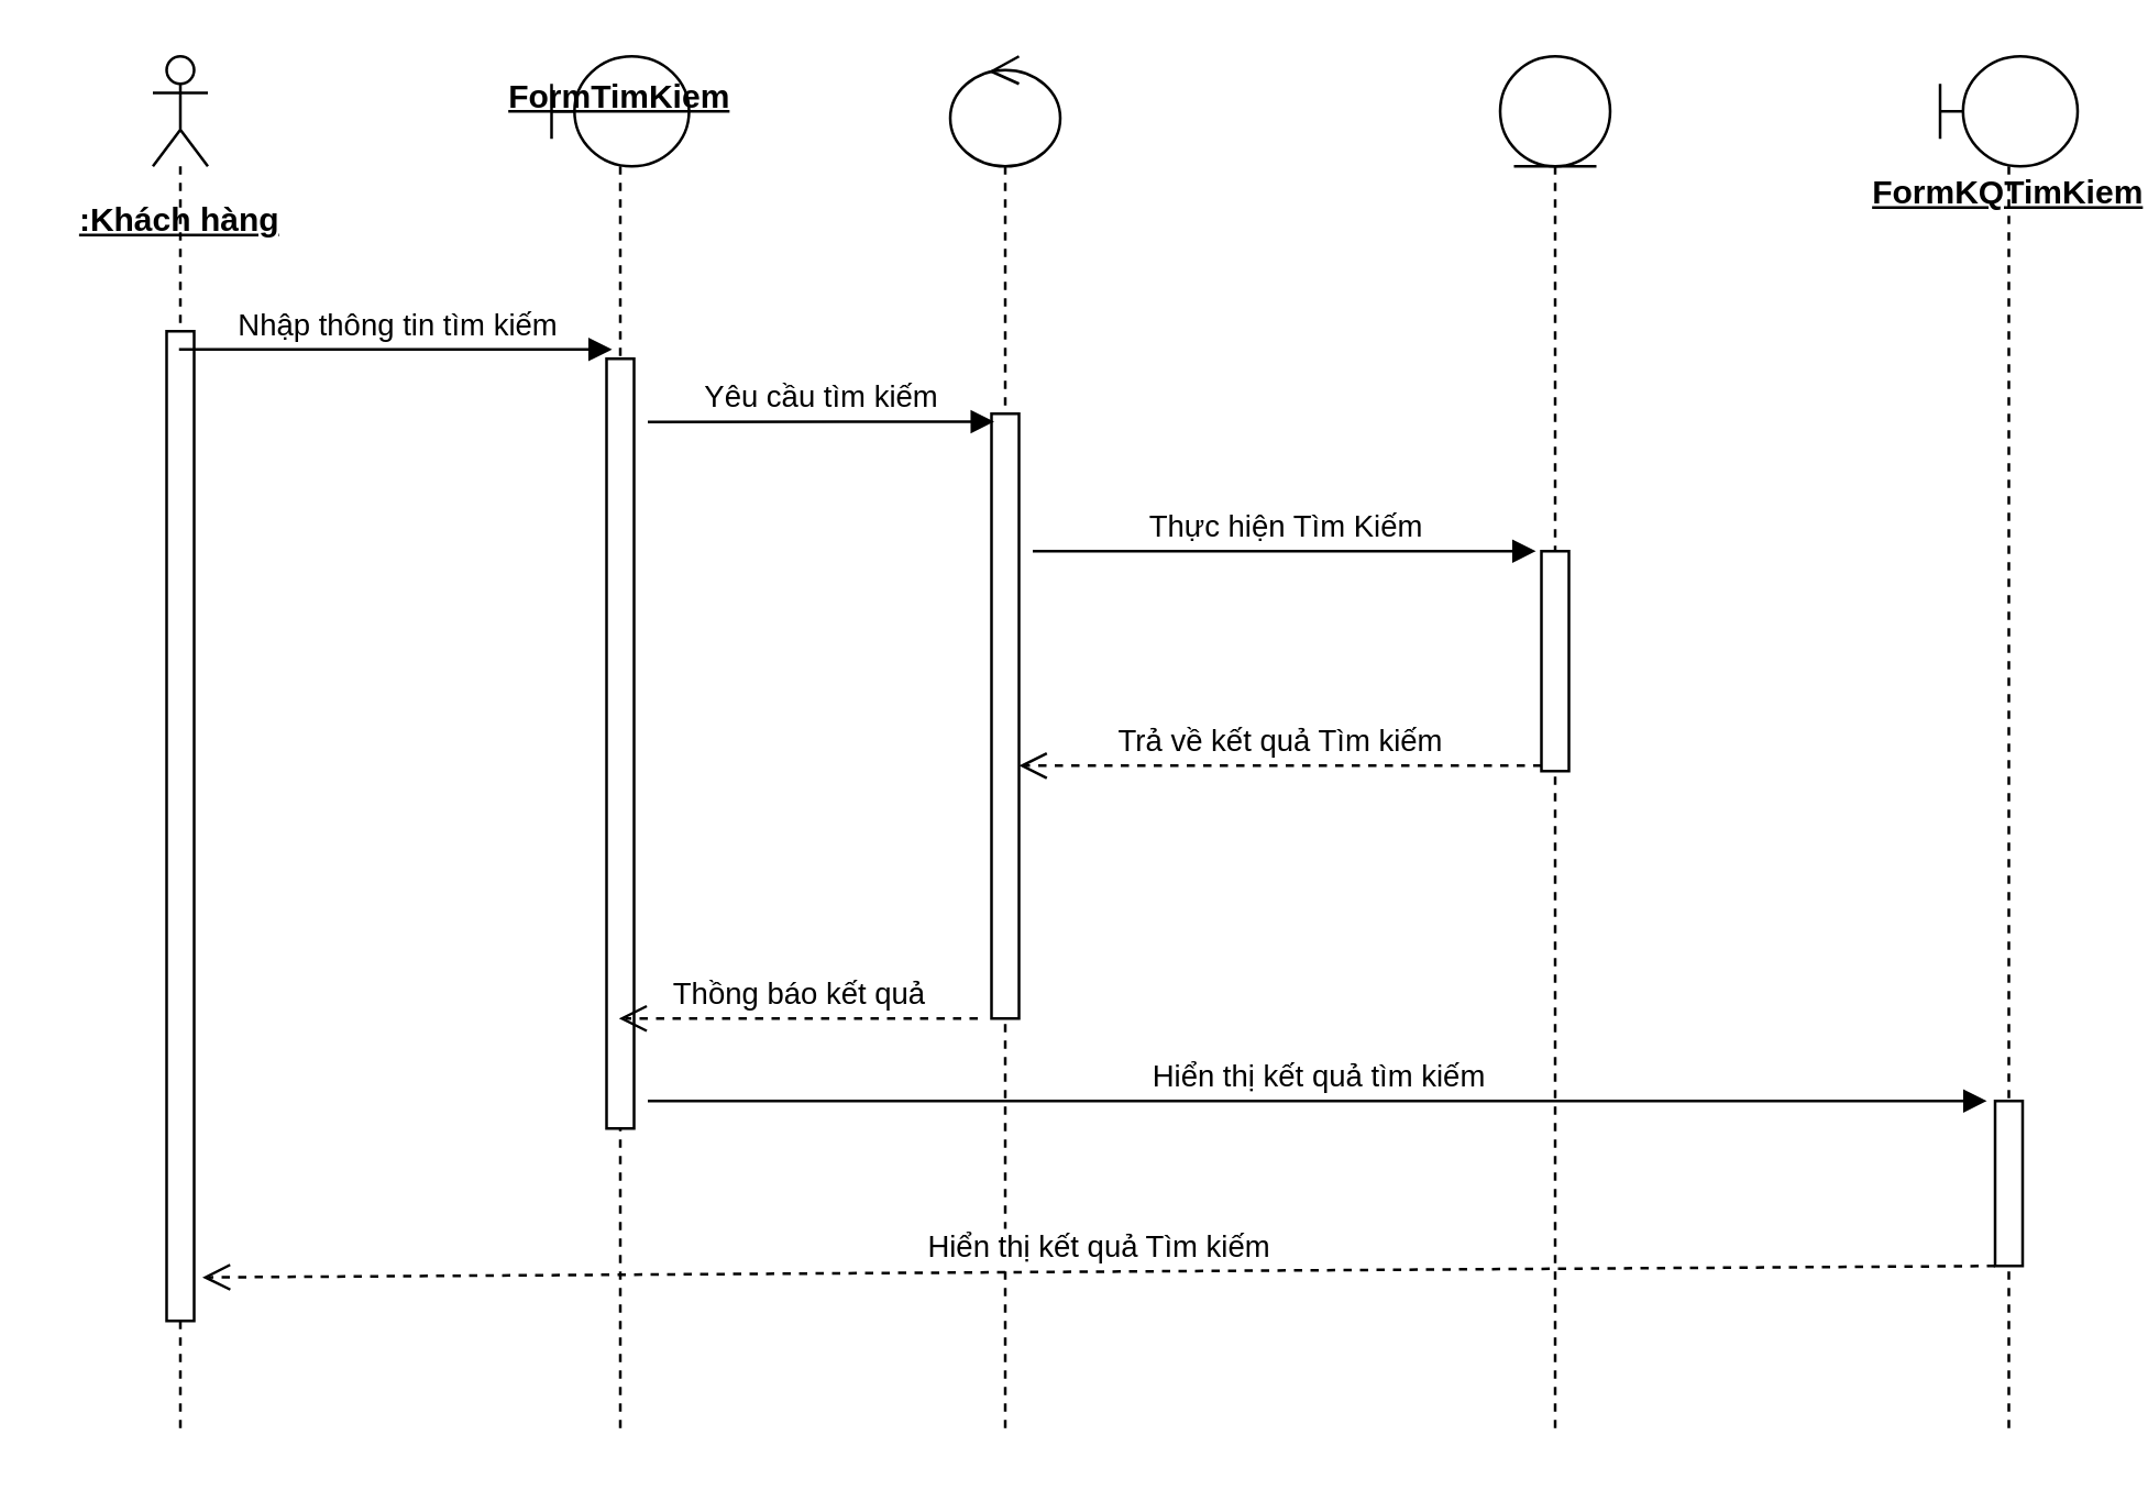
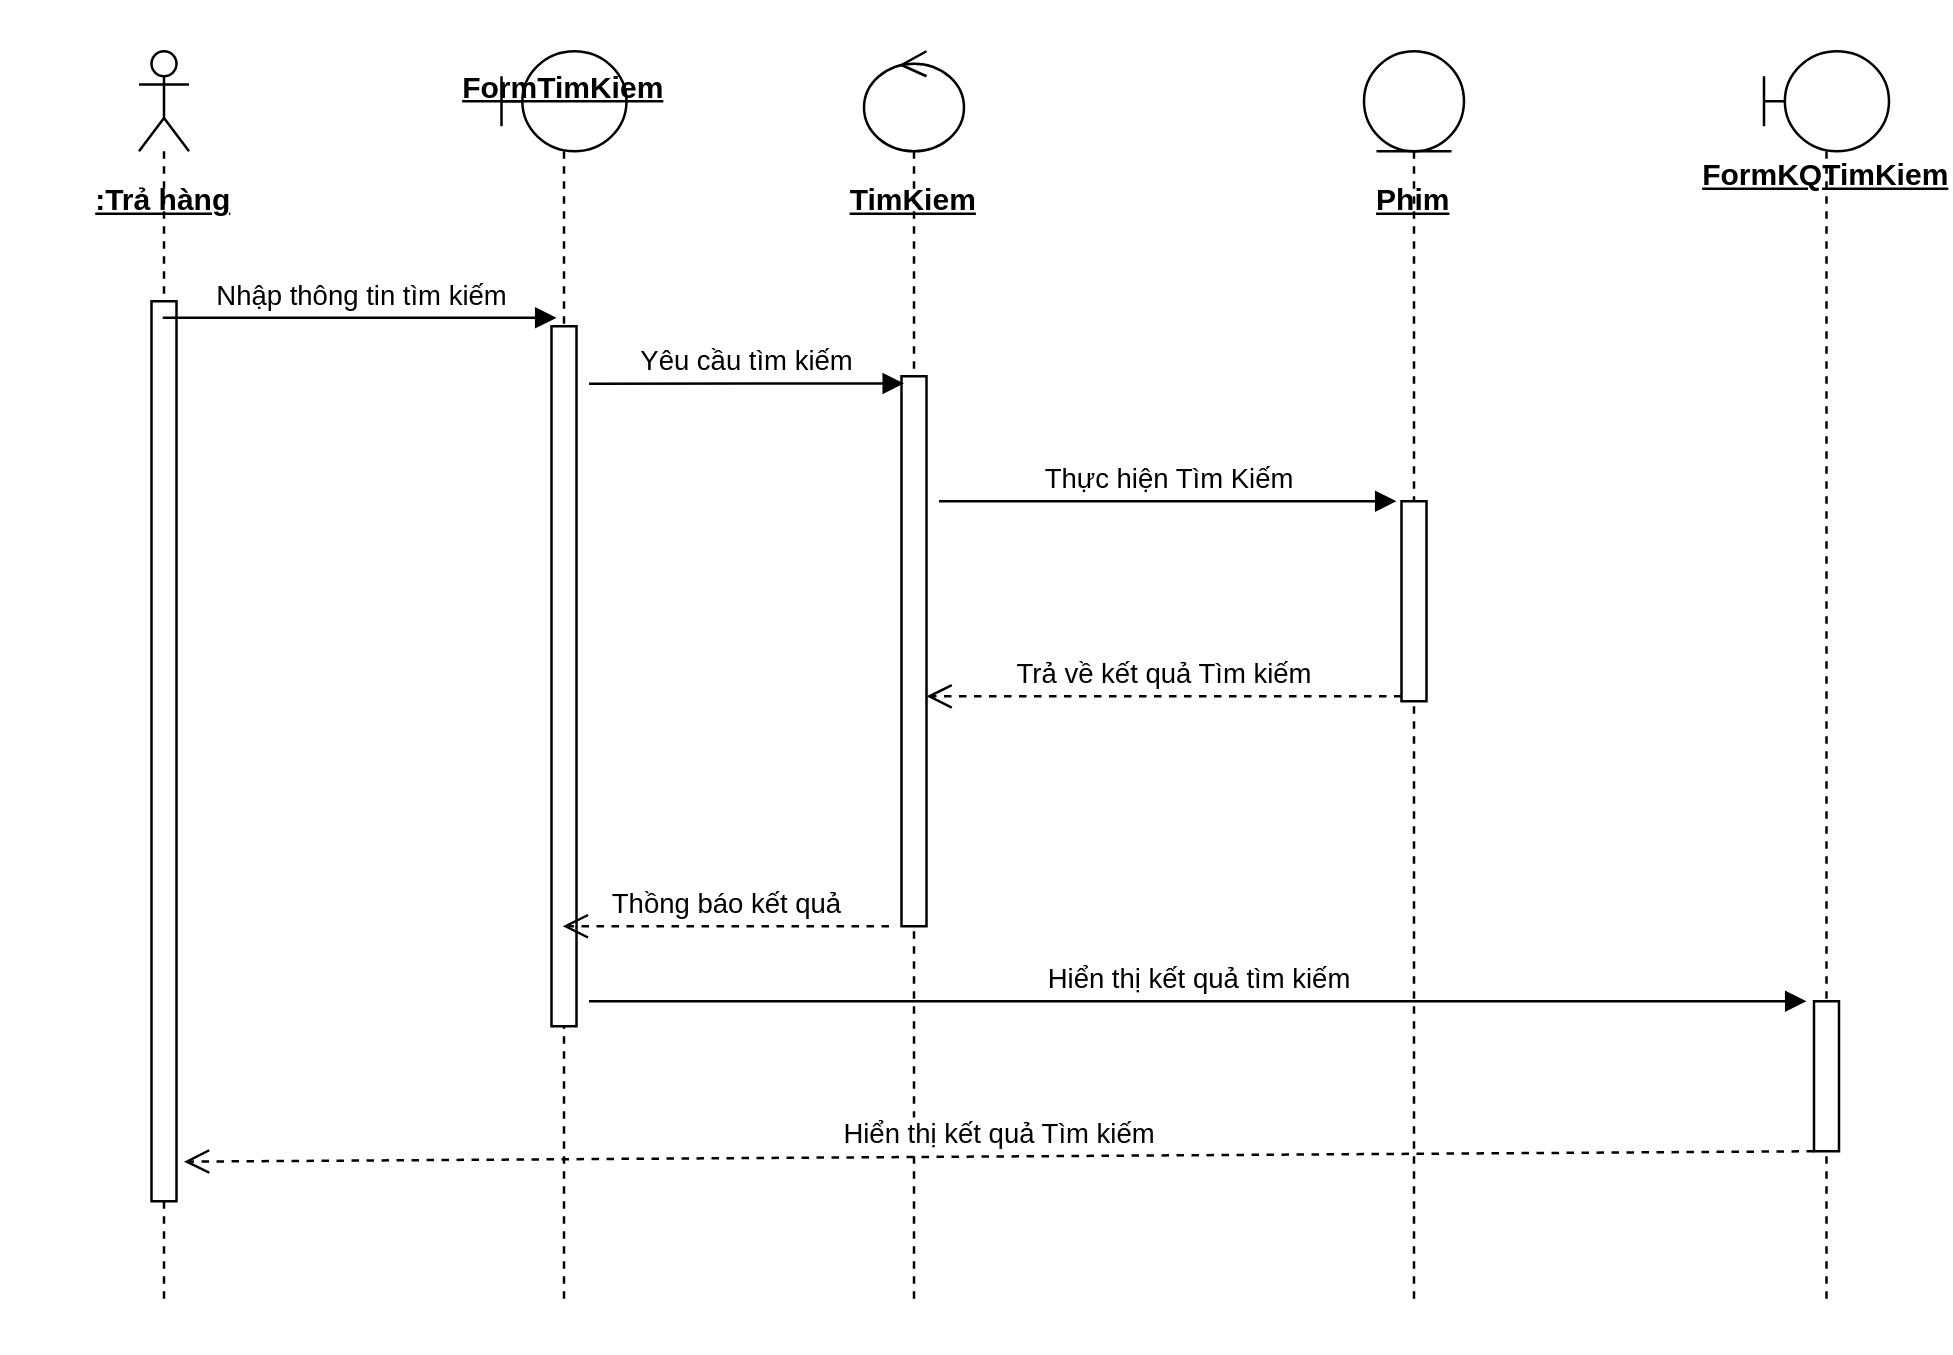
- <mxCell id="4" value="&lt;b&gt;&lt;u&gt;:Khách hàng&lt;/u&gt;&lt;/b&gt;" style="text;html=1;strokeColor=none;fillColor=none;align=center;verticalAlign=middle;whiteSpace=wrap;rounded=0;" vertex="1" parent="1"><mxGeometry x="20" y="70" width="90" height="20" as="geometry" /></mxCell>
+ <mxCell id="4" value="&lt;b&gt;&lt;u&gt;:Trả hàng&lt;/u&gt;&lt;/b&gt;" style="text;html=1;strokeColor=none;fillColor=none;align=center;verticalAlign=middle;whiteSpace=wrap;rounded=0;" vertex="1" parent="1"><mxGeometry x="20" y="70" width="90" height="20" as="geometry" /></mxCell>
+ <mxCell id="12" value="&lt;b&gt;&lt;u&gt;TimKiem&lt;/u&gt;&lt;/b&gt;" style="text;html=1;strokeColor=none;fillColor=none;align=center;verticalAlign=middle;whiteSpace=wrap;rounded=0;" vertex="1" parent="11"><mxGeometry y="50" width="40" height="20" as="geometry" /></mxCell>
+ <mxCell id="18" value="&lt;b&gt;&lt;u&gt;Phim&lt;/u&gt;&lt;/b&gt;" style="text;html=1;strokeColor=none;fillColor=none;align=center;verticalAlign=middle;whiteSpace=wrap;rounded=0;" vertex="1" parent="1"><mxGeometry x="545" y="70" width="40" height="20" as="geometry" /></mxCell>
